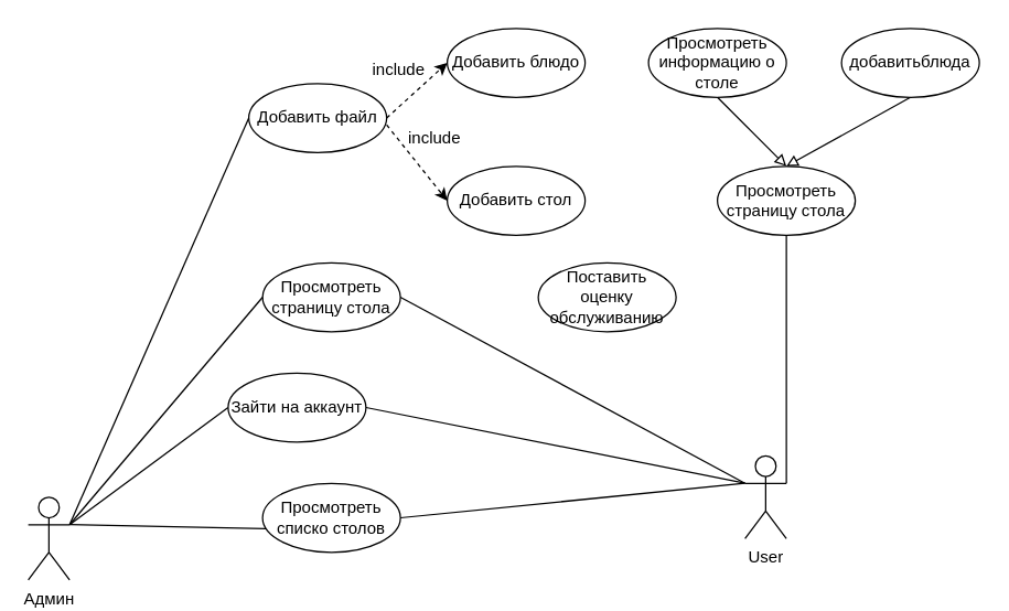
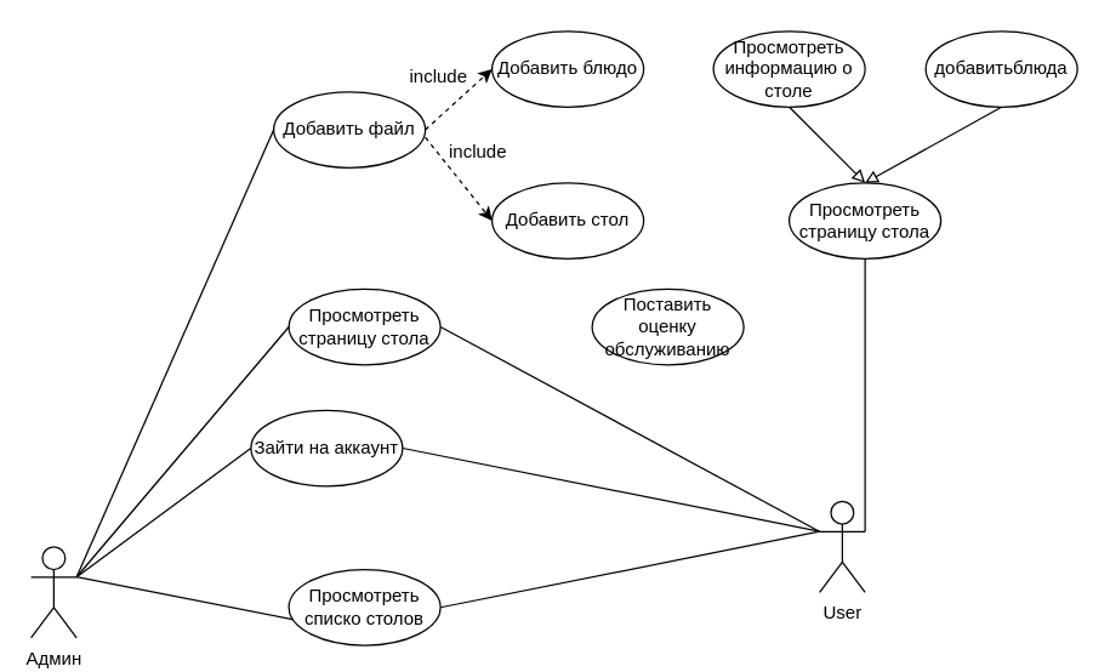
- <mxCell id="13" value="Просмотреть списко столов" style="ellipse;whiteSpace=wrap;html=1;" parent="1" vertex="1"><mxGeometry x="190" y="350" width="100" height="50" as="geometry" /></mxCell>
+ <mxCell id="13" value="Просмотреть списко столов" style="ellipse;whiteSpace=wrap;html=1;" parent="1" vertex="1"><mxGeometry x="190" y="375" width="100" height="50" as="geometry" /></mxCell>
